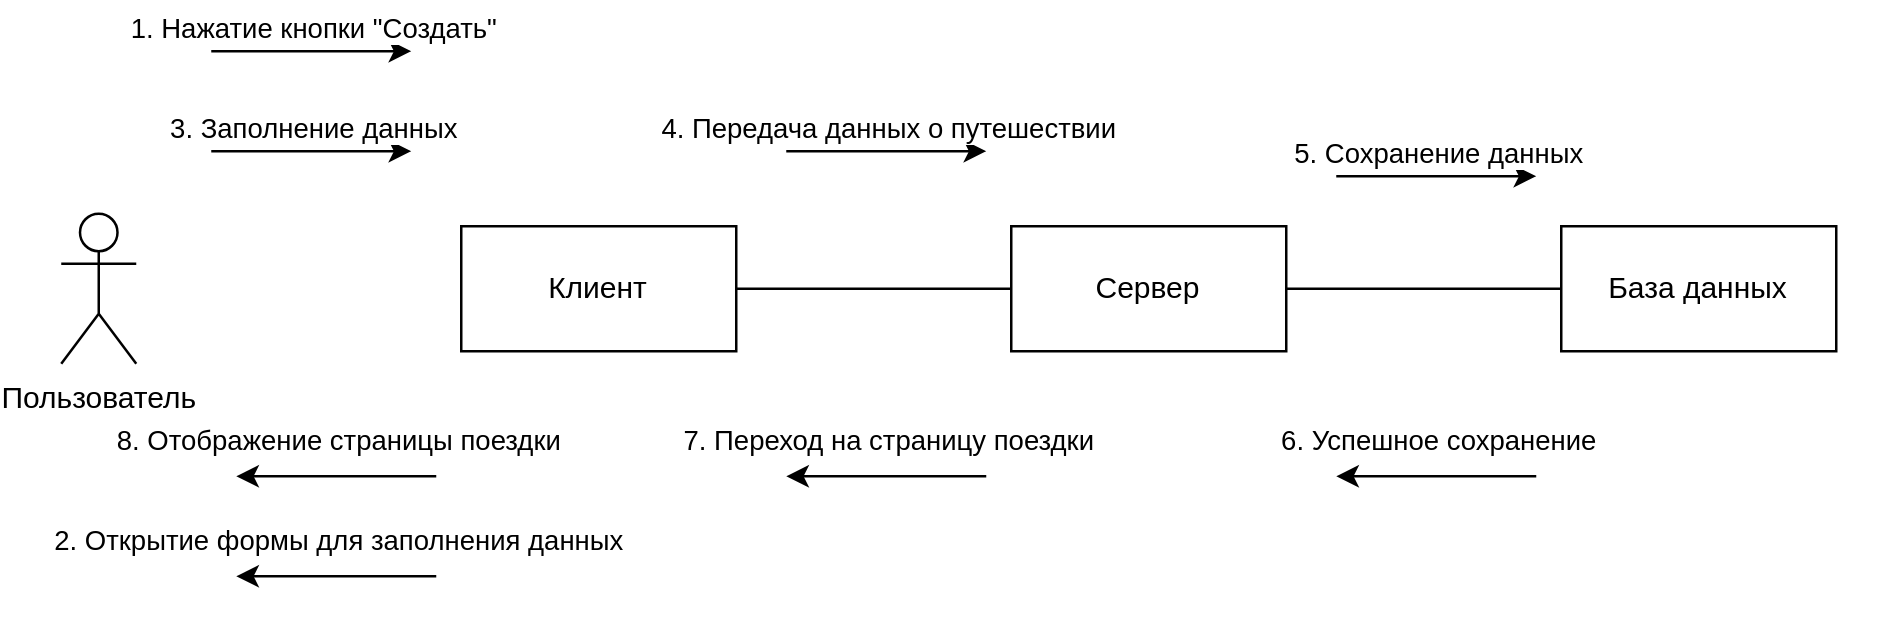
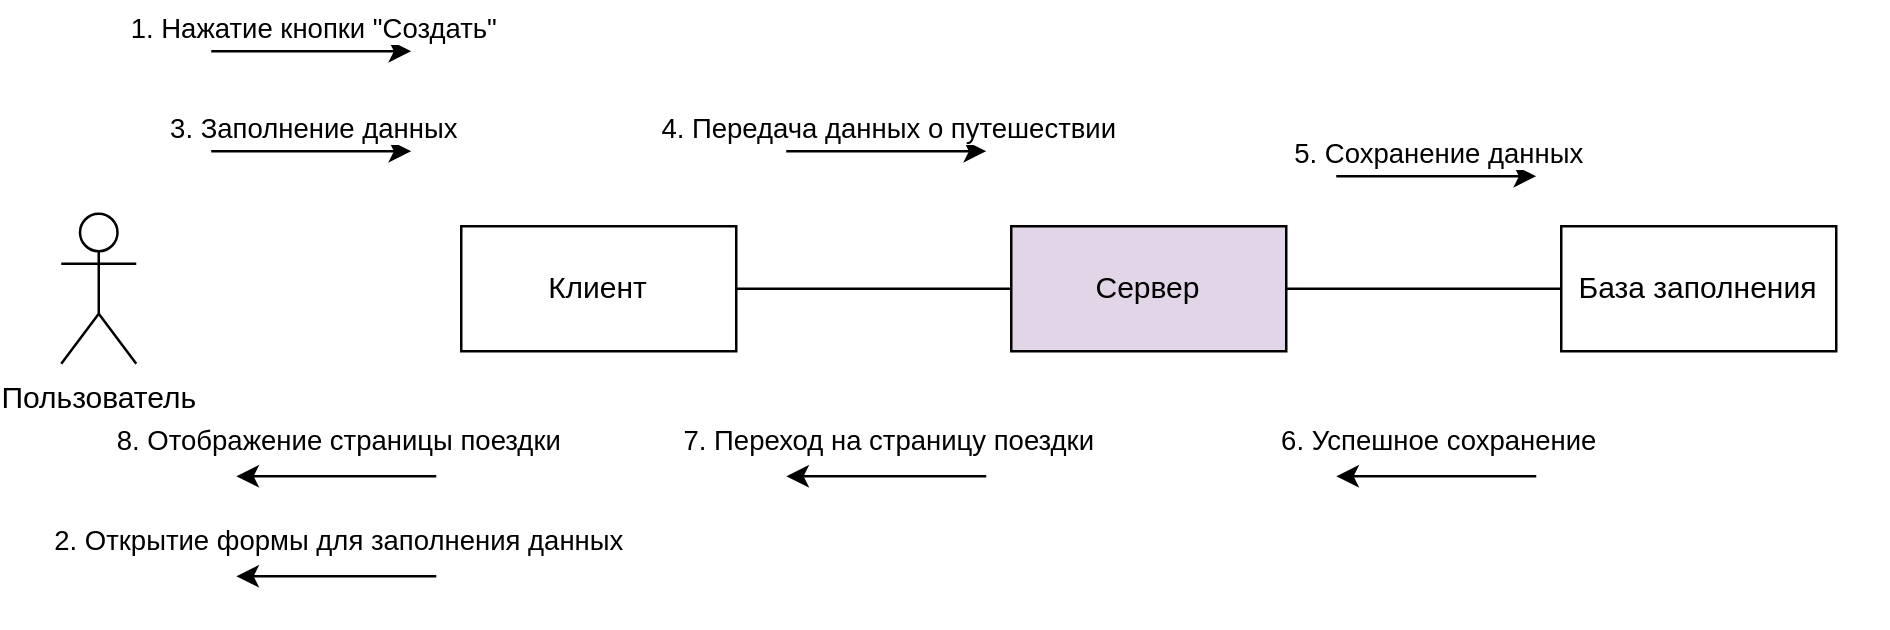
- <mxCell id="6" value="Сервер" style="html=1;whiteSpace=wrap;" vertex="1" parent="1"><mxGeometry x="400" y="90" width="110" height="50" as="geometry" /></mxCell>
+ <mxCell id="6" value="Сервер" style="html=1;whiteSpace=wrap;fillColor=#e1d5e7;" vertex="1" parent="1"><mxGeometry x="400" y="90" width="110" height="50" as="geometry" /></mxCell>
- <mxCell id="7" value="База данных" style="html=1;whiteSpace=wrap;" vertex="1" parent="1"><mxGeometry x="620" y="90" width="110" height="50" as="geometry" /></mxCell>
+ <mxCell id="7" value="База заполнения" style="html=1;whiteSpace=wrap;" vertex="1" parent="1"><mxGeometry x="620" y="90" width="110" height="50" as="geometry" /></mxCell>
